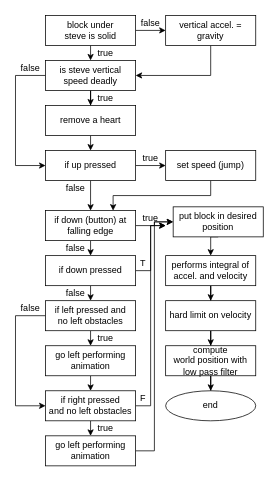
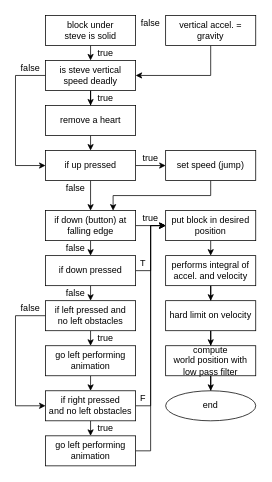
- <mxCell id="2" style="edgeStyle=orthogonalEdgeStyle;rounded=0;orthogonalLoop=1;jettySize=auto;html=1;exitX=1;exitY=0.5;exitDx=0;exitDy=0;entryX=0;entryY=0.5;entryDx=0;entryDy=0;" edge="1" parent="1" source="4" target="6"><mxGeometry relative="1" as="geometry" /></mxCell>
- <mxCell id="25" value="&lt;div&gt;put block in desired&lt;/div&gt;&lt;div&gt;position&lt;br&gt;&lt;/div&gt;" style="rounded=0;whiteSpace=wrap;html=1;" vertex="1" parent="1"><mxGeometry x="230" y="275" width="120" height="40" as="geometry" /></mxCell>
+ <mxCell id="25" value="&lt;div&gt;put block in desired&lt;/div&gt;&lt;div&gt;position&lt;br&gt;&lt;/div&gt;" style="rounded=0;whiteSpace=wrap;html=1;" vertex="1" parent="1"><mxGeometry x="220" y="280" width="120" height="40" as="geometry" /></mxCell>
